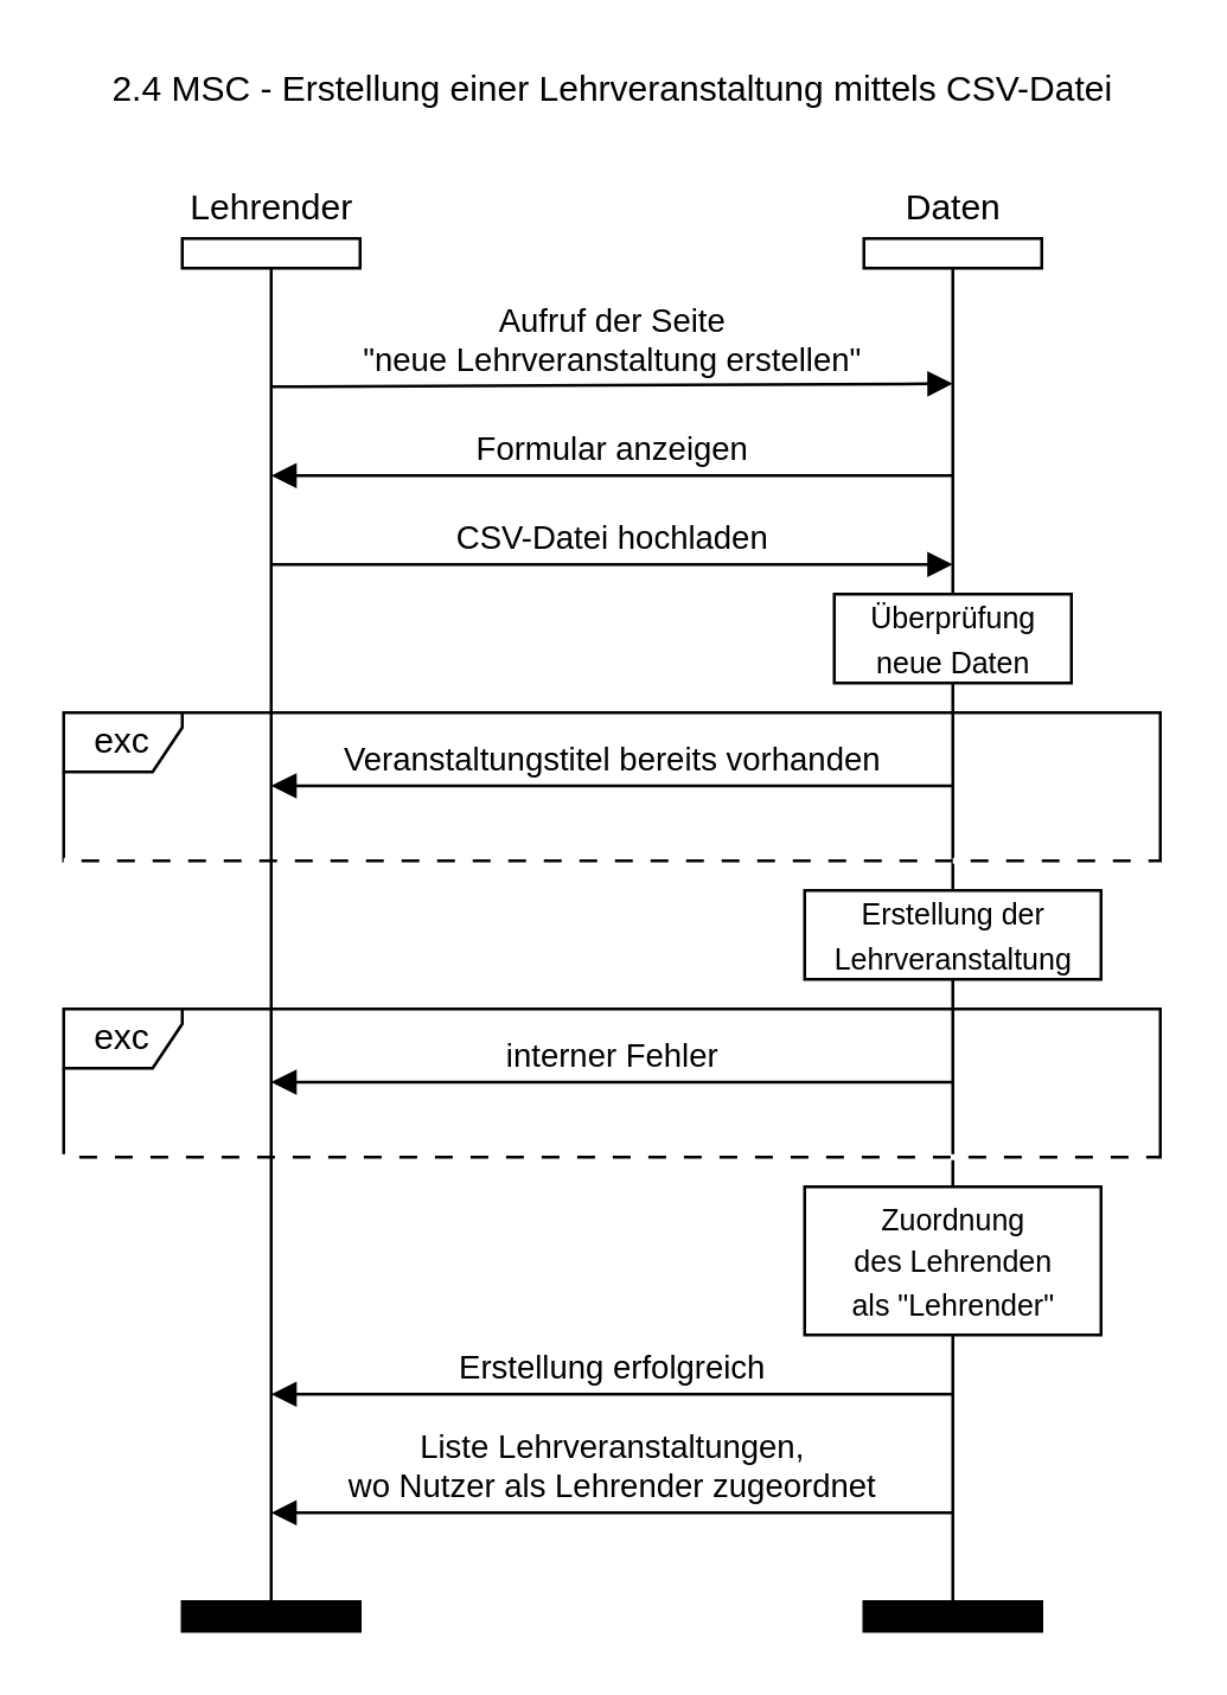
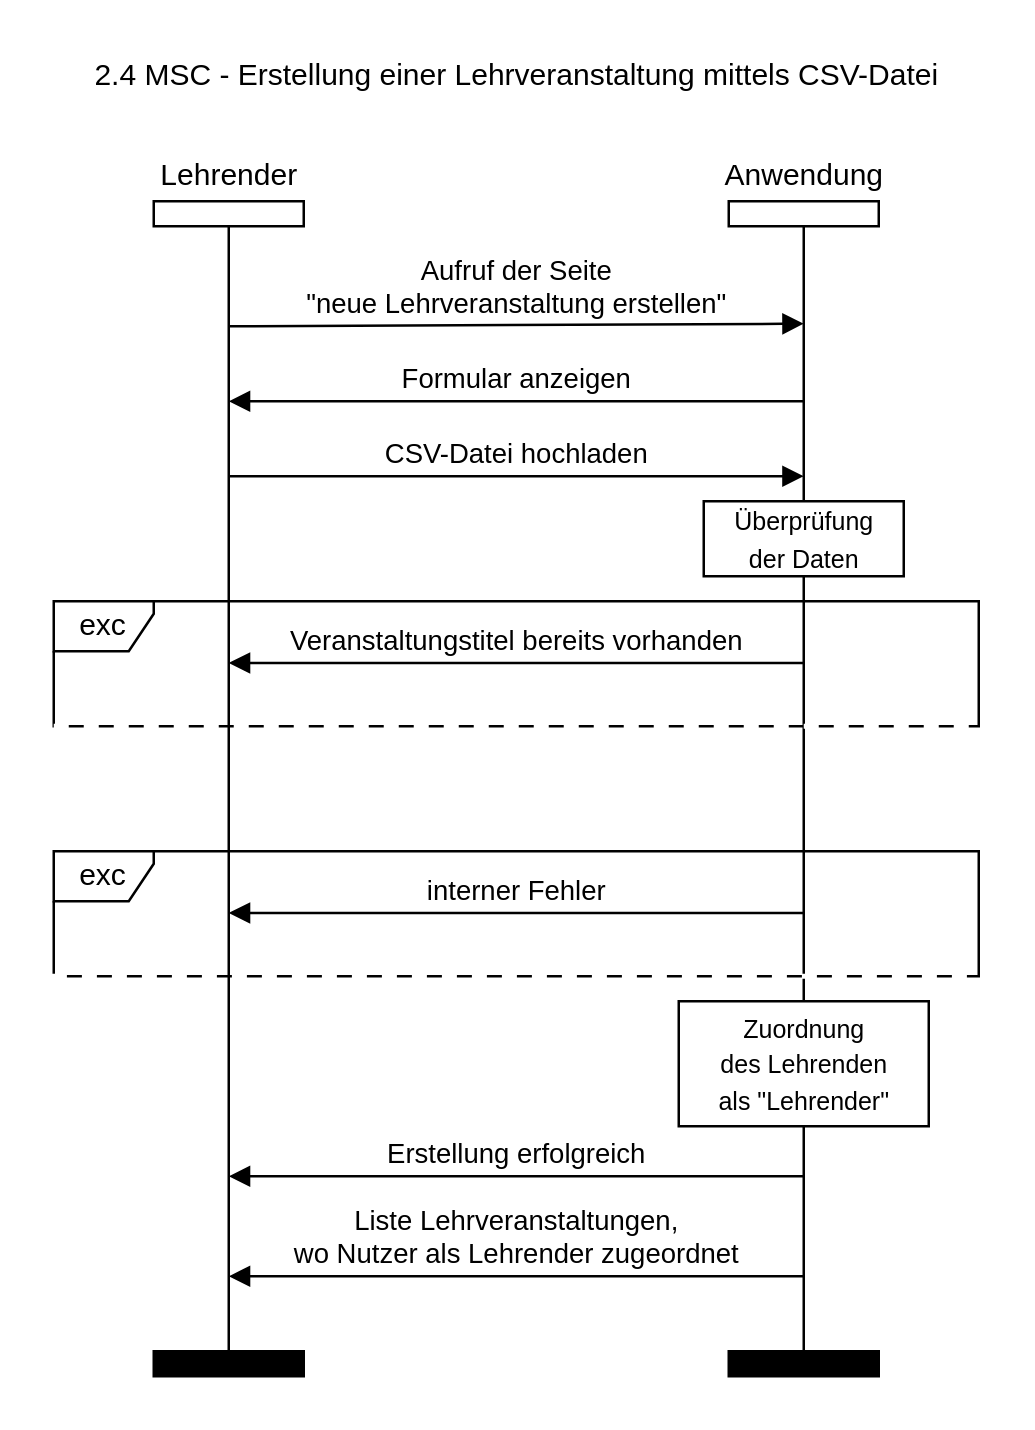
- <mxCell id="11" value="Daten" style="text;html=1;align=center;verticalAlign=middle;resizable=0;points=[];autosize=1;" parent="1" vertex="1"><mxGeometry x="281" y="60" width="80" height="20" as="geometry" /></mxCell>
+ <mxCell id="11" value="Anwendung" style="text;html=1;align=center;verticalAlign=middle;resizable=0;points=[];autosize=1;" parent="1" vertex="1"><mxGeometry x="281" y="60" width="80" height="20" as="geometry" /></mxCell>
- <mxCell id="9" value="&lt;font style=&quot;font-size: 10px&quot;&gt;Überprüfung &lt;br&gt;neue Daten&lt;/font&gt;" style="html=1;rounded=0;fillColor=#FFFFFF;" parent="1" vertex="1"><mxGeometry x="281" y="200" width="80" height="30" as="geometry" /></mxCell>
+ <mxCell id="9" value="&lt;font style=&quot;font-size: 10px&quot;&gt;Überprüfung &lt;br&gt;der Daten&lt;/font&gt;" style="html=1;rounded=0;fillColor=#FFFFFF;" parent="1" vertex="1"><mxGeometry x="281" y="200" width="80" height="30" as="geometry" /></mxCell>
- <mxCell id="18" value="&lt;span style=&quot;font-size: 10px&quot;&gt;Erstellung der &lt;br&gt;Lehrveranstaltung&lt;/span&gt;" style="html=1;rounded=0;fillColor=#FFFFFF;" parent="1" vertex="1"><mxGeometry x="271" y="300" width="100" height="30" as="geometry" /></mxCell>
